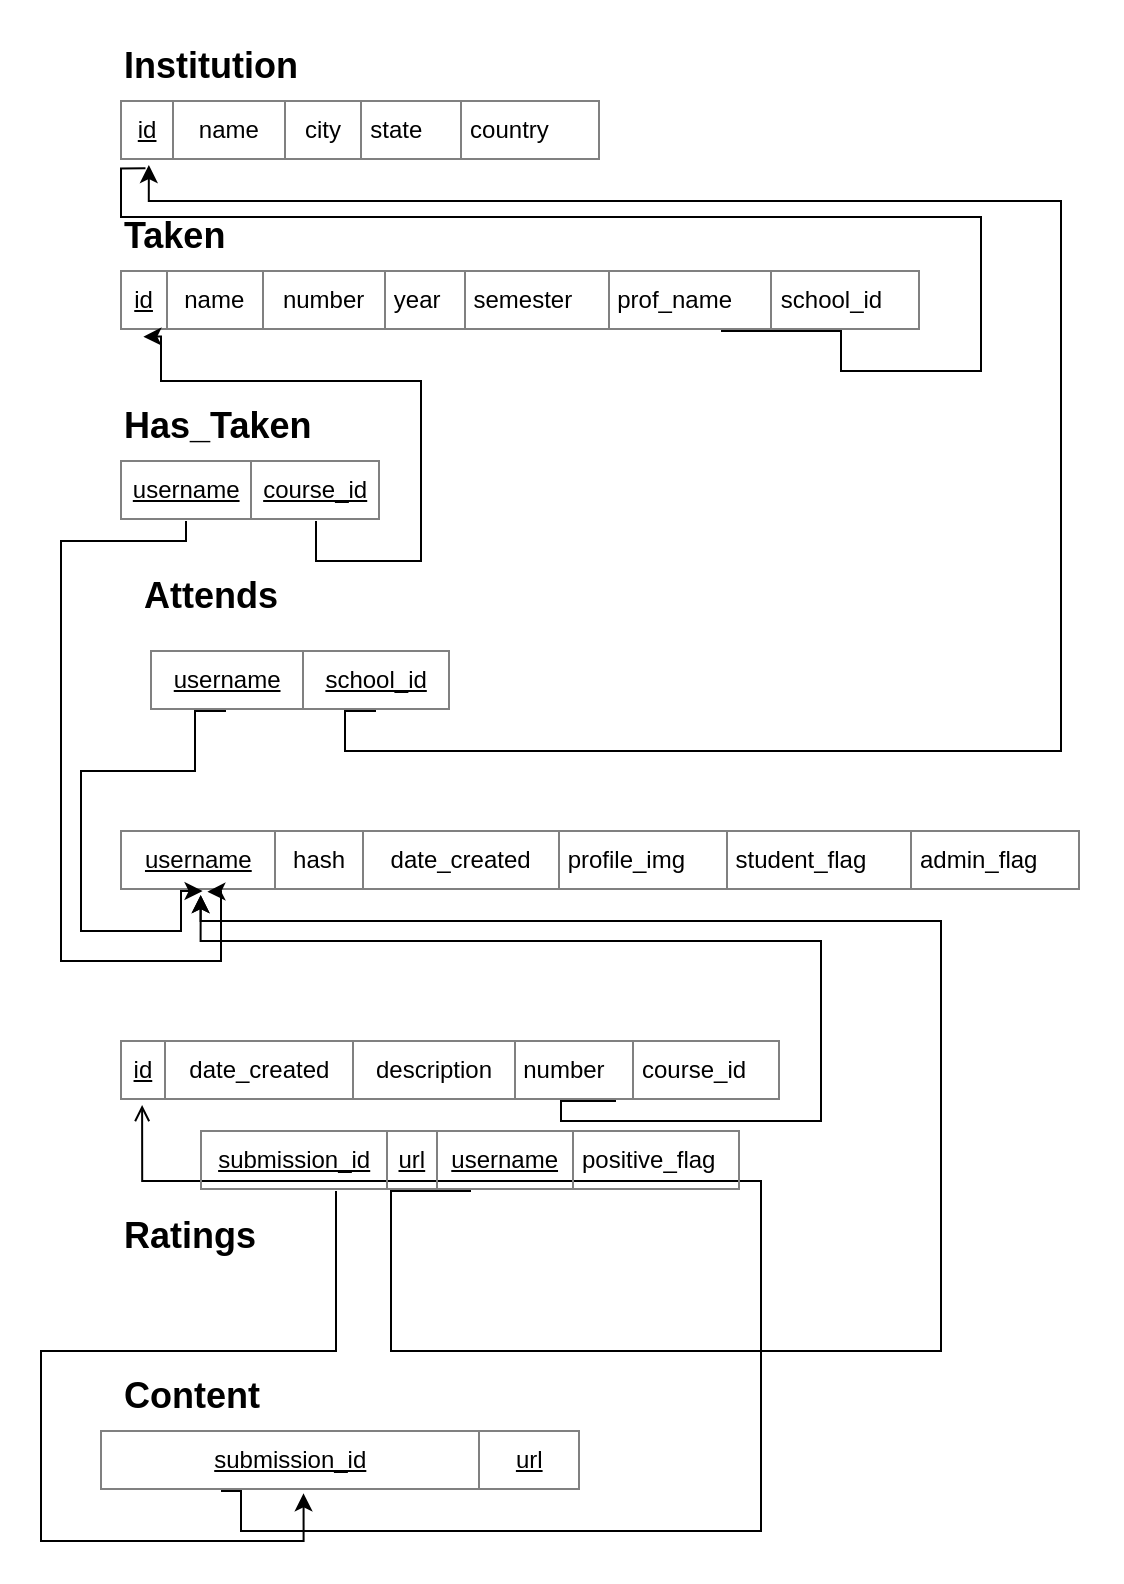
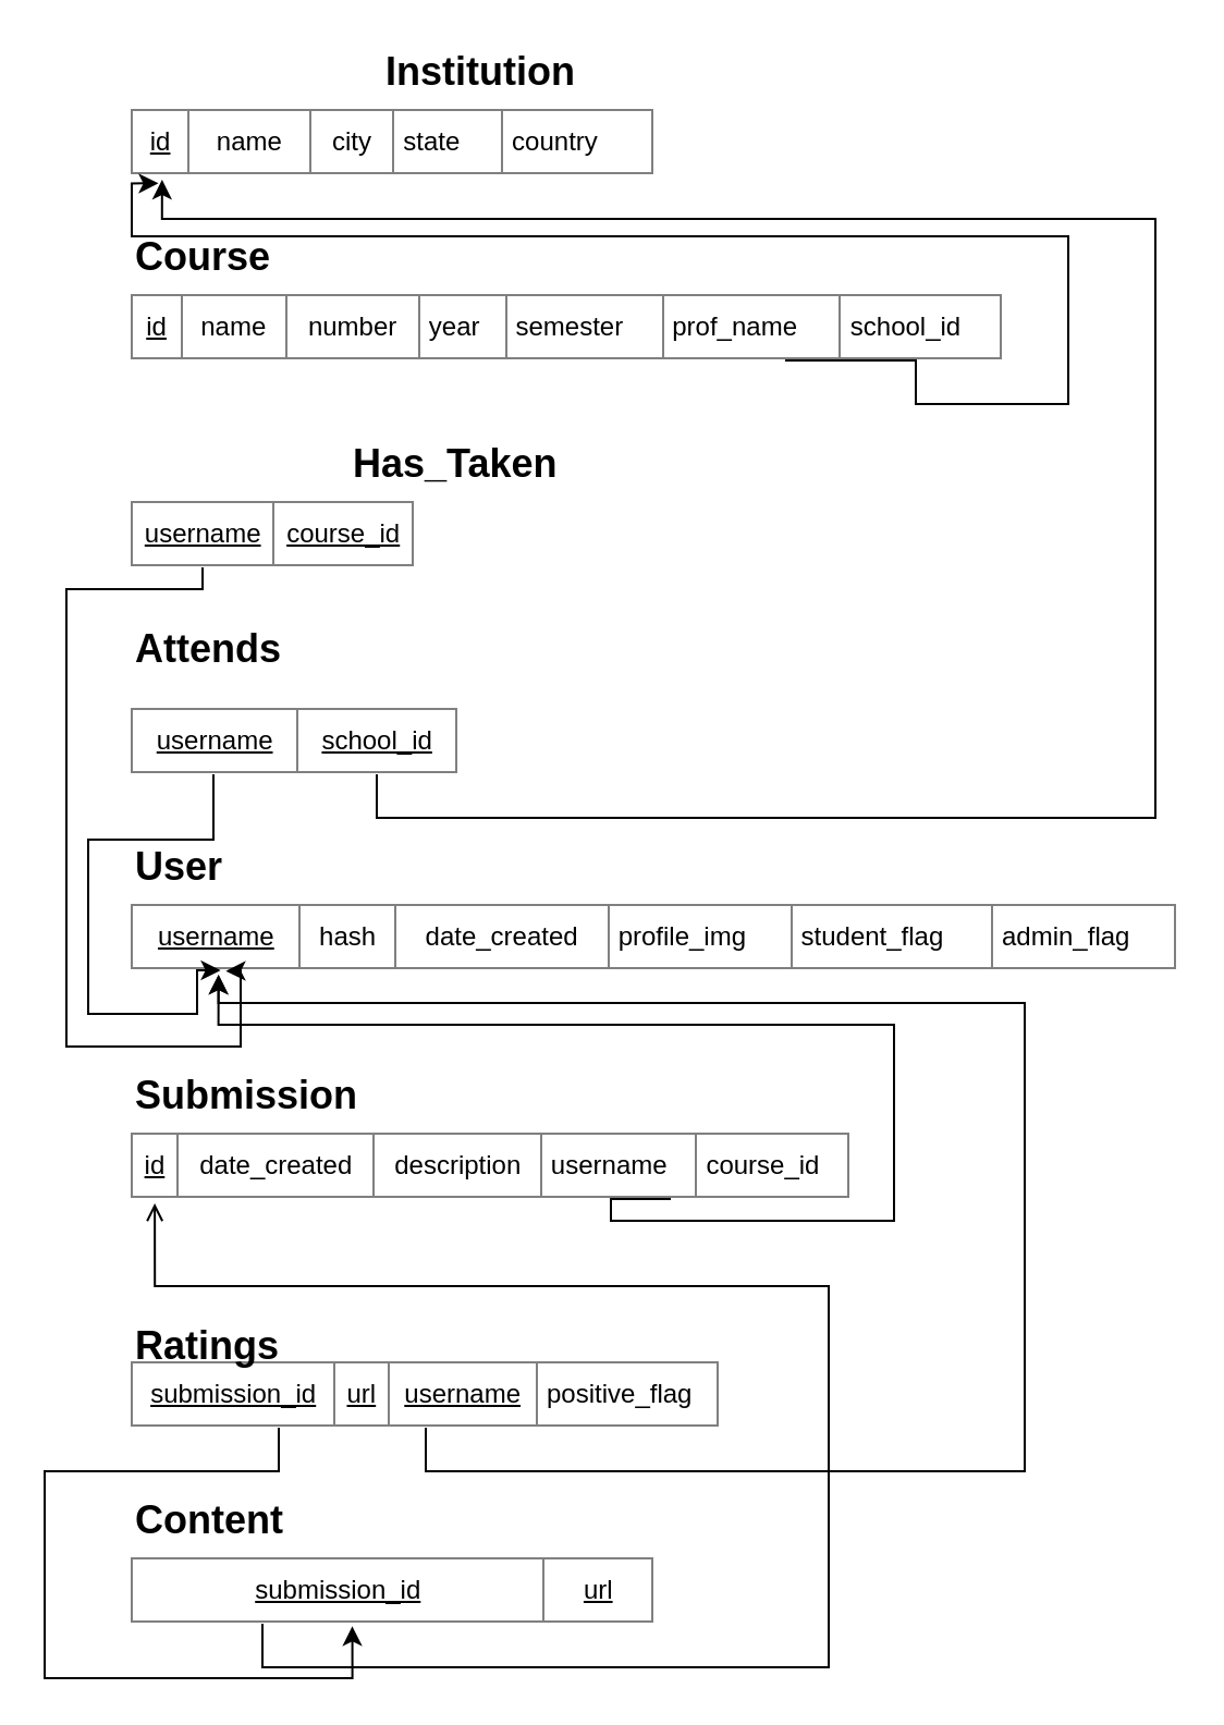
- <mxCell id="5" value="&lt;b&gt;&lt;font style=&quot;font-size: 18px&quot;&gt;Institution&lt;/font&gt;&lt;/b&gt;" style="text;html=1;resizable=0;points=[];autosize=1;align=left;verticalAlign=top;spacingTop=-4;" parent="1" vertex="1"><mxGeometry x="60" y="20" width="100" height="20" as="geometry" /></mxCell>
+ <mxCell id="5" value="&lt;b&gt;&lt;font style=&quot;font-size: 18px&quot;&gt;Institution&lt;/font&gt;&lt;/b&gt;" style="text;html=1;resizable=0;points=[];autosize=1;align=left;verticalAlign=top;spacingTop=-4;" parent="1" vertex="1"><mxGeometry x="175" y="20" width="100" height="20" as="geometry" /></mxCell>
- <mxCell id="3" style="edgeStyle=orthogonalEdgeStyle;rounded=0;orthogonalLoop=1;jettySize=auto;html=1;exitX=0.75;exitY=1;exitDx=0;exitDy=0;entryX=0.051;entryY=1.122;entryDx=0;entryDy=0;entryPerimeter=0;endArrow=none;" parent="1" source="4" target="2" edge="1"><mxGeometry relative="1" as="geometry"><Array as="points"><mxPoint x="420" y="165" /><mxPoint x="420" y="185" /><mxPoint x="490" y="185" /><mxPoint x="490" y="108" /><mxPoint x="60" y="108" /><mxPoint x="60" y="84" /></Array></mxGeometry></mxCell>
+ <mxCell id="3" style="edgeStyle=orthogonalEdgeStyle;rounded=0;orthogonalLoop=1;jettySize=auto;html=1;exitX=0.75;exitY=1;exitDx=0;exitDy=0;entryX=0.051;entryY=1.122;entryDx=0;entryDy=0;entryPerimeter=0;" parent="1" source="4" target="2" edge="1"><mxGeometry relative="1" as="geometry"><Array as="points"><mxPoint x="420" y="165" /><mxPoint x="420" y="185" /><mxPoint x="490" y="185" /><mxPoint x="490" y="108" /><mxPoint x="60" y="108" /><mxPoint x="60" y="84" /></Array></mxGeometry></mxCell>
- <mxCell id="6" value="&lt;b&gt;&lt;font style=&quot;font-size: 18px&quot;&gt;Taken&lt;/font&gt;&lt;/b&gt;" style="text;html=1;resizable=0;points=[];autosize=1;align=left;verticalAlign=top;spacingTop=-4;" parent="1" vertex="1"><mxGeometry x="60" y="105" width="80" height="20" as="geometry" /></mxCell>
+ <mxCell id="6" value="&lt;b&gt;&lt;font style=&quot;font-size: 18px&quot;&gt;Course&lt;/font&gt;&lt;/b&gt;" style="text;html=1;resizable=0;points=[];autosize=1;align=left;verticalAlign=top;spacingTop=-4;" parent="1" vertex="1"><mxGeometry x="60" y="105" width="80" height="20" as="geometry" /></mxCell>
- <mxCell id="24" style="edgeStyle=orthogonalEdgeStyle;rounded=0;orthogonalLoop=1;jettySize=auto;html=1;exitX=0.75;exitY=1;exitDx=0;exitDy=0;entryX=0.028;entryY=1.094;entryDx=0;entryDy=0;entryPerimeter=0;" parent="1" source="25" target="4" edge="1"><mxGeometry relative="1" as="geometry"><Array as="points"><mxPoint x="157" y="280" /><mxPoint x="210" y="280" /><mxPoint x="210" y="190" /><mxPoint x="80" y="190" /><mxPoint x="80" y="168" /></Array></mxGeometry></mxCell>
- <mxCell id="26" value="&lt;b&gt;&lt;font style=&quot;font-size: 18px&quot;&gt;Has_Taken&lt;/font&gt;&lt;/b&gt;" style="text;html=1;resizable=0;points=[];autosize=1;align=left;verticalAlign=top;spacingTop=-4;" parent="1" vertex="1"><mxGeometry x="60" y="200" width="110" height="20" as="geometry" /></mxCell>
+ <mxCell id="26" value="&lt;b&gt;&lt;font style=&quot;font-size: 18px&quot;&gt;Has_Taken&lt;/font&gt;&lt;/b&gt;" style="text;html=1;resizable=0;points=[];autosize=1;align=left;verticalAlign=top;spacingTop=-4;" parent="1" vertex="1"><mxGeometry x="160" y="200" width="110" height="20" as="geometry" /></mxCell>
- <mxCell id="22" value="&lt;b&gt;&lt;font style=&quot;font-size: 18px&quot;&gt;Attends&lt;br&gt;&lt;br&gt;&lt;/font&gt;&lt;/b&gt;" style="text;html=1;resizable=0;points=[];autosize=1;align=left;verticalAlign=top;spacingTop=-4;" parent="1" vertex="1"><mxGeometry x="70" y="285" width="80" height="30" as="geometry" /></mxCell>
+ <mxCell id="22" value="&lt;b&gt;&lt;font style=&quot;font-size: 18px&quot;&gt;Attends&lt;br&gt;&lt;br&gt;&lt;/font&gt;&lt;/b&gt;" style="text;html=1;resizable=0;points=[];autosize=1;align=left;verticalAlign=top;spacingTop=-4;" parent="1" vertex="1"><mxGeometry x="60" y="285" width="80" height="30" as="geometry" /></mxCell>
- <mxCell id="21" value="&lt;table border=&quot;1&quot; width=&quot;100%&quot; style=&quot;width: 100% ; height: 100% ; border-collapse: collapse&quot; cellpadding=&quot;4&quot; align=&quot;center&quot;&gt;&lt;tbody&gt;&lt;tr&gt;&lt;td align=&quot;center&quot;&gt;&lt;u&gt;username&lt;/u&gt;&lt;br&gt;&lt;/td&gt;&lt;td align=&quot;center&quot;&gt;&lt;u&gt;school_id&lt;/u&gt;&lt;/td&gt;&lt;/tr&gt;&lt;/tbody&gt;&lt;/table&gt;" style="text;html=1;strokeColor=none;fillColor=none;overflow=fill;" parent="1" vertex="1"><mxGeometry x="75" y="325" width="150" height="30" as="geometry" /></mxCell>
+ <mxCell id="21" value="&lt;table border=&quot;1&quot; width=&quot;100%&quot; style=&quot;width: 100% ; height: 100% ; border-collapse: collapse&quot; cellpadding=&quot;4&quot; align=&quot;center&quot;&gt;&lt;tbody&gt;&lt;tr&gt;&lt;td align=&quot;center&quot;&gt;&lt;u&gt;username&lt;/u&gt;&lt;br&gt;&lt;/td&gt;&lt;td align=&quot;center&quot;&gt;&lt;u&gt;school_id&lt;/u&gt;&lt;/td&gt;&lt;/tr&gt;&lt;/tbody&gt;&lt;/table&gt;" style="text;html=1;strokeColor=none;fillColor=none;overflow=fill;" parent="1" vertex="1"><mxGeometry x="60" y="325" width="150" height="30" as="geometry" /></mxCell>
+ <mxCell id="8" value="&lt;b&gt;&lt;font style=&quot;font-size: 18px&quot;&gt;User&lt;/font&gt;&lt;/b&gt;" style="text;html=1;resizable=0;points=[];autosize=1;align=left;verticalAlign=top;spacingTop=-4;" parent="1" vertex="1"><mxGeometry x="60" y="385" width="60" height="20" as="geometry" /></mxCell>
+ <mxCell id="11" value="&lt;b&gt;&lt;font style=&quot;font-size: 18px&quot;&gt;Submission&lt;/font&gt;&lt;/b&gt;" style="text;html=1;resizable=0;points=[];autosize=1;align=left;verticalAlign=top;spacingTop=-4;" parent="1" vertex="1"><mxGeometry x="60" y="490" width="120" height="20" as="geometry" /></mxCell>
- <mxCell id="10" value="&lt;table border=&quot;1&quot; width=&quot;100%&quot; style=&quot;width: 100% ; height: 100% ; border-collapse: collapse&quot; cellpadding=&quot;4&quot; align=&quot;center&quot;&gt;&lt;tbody&gt;&lt;tr&gt;&lt;td align=&quot;center&quot;&gt;&lt;u&gt;id&lt;/u&gt;&lt;/td&gt;&lt;td align=&quot;center&quot;&gt;date_created&lt;/td&gt;&lt;td align=&quot;center&quot;&gt;description&lt;/td&gt;&lt;td&gt;number&lt;/td&gt;&lt;td&gt;course_id&lt;/td&gt;&lt;/tr&gt;&lt;/tbody&gt;&lt;/table&gt;&lt;br&gt;" style="text;html=1;strokeColor=none;fillColor=none;overflow=fill;" parent="1" vertex="1"><mxGeometry x="60" y="520" width="330" height="30" as="geometry" /></mxCell>
+ <mxCell id="10" value="&lt;table border=&quot;1&quot; width=&quot;100%&quot; style=&quot;width: 100% ; height: 100% ; border-collapse: collapse&quot; cellpadding=&quot;4&quot; align=&quot;center&quot;&gt;&lt;tbody&gt;&lt;tr&gt;&lt;td align=&quot;center&quot;&gt;&lt;u&gt;id&lt;/u&gt;&lt;/td&gt;&lt;td align=&quot;center&quot;&gt;date_created&lt;/td&gt;&lt;td align=&quot;center&quot;&gt;description&lt;/td&gt;&lt;td&gt;username&lt;/td&gt;&lt;td&gt;course_id&lt;/td&gt;&lt;/tr&gt;&lt;/tbody&gt;&lt;/table&gt;&lt;br&gt;" style="text;html=1;strokeColor=none;fillColor=none;overflow=fill;" parent="1" vertex="1"><mxGeometry x="60" y="520" width="330" height="30" as="geometry" /></mxCell>
- <mxCell id="17" value="&lt;table border=&quot;1&quot; width=&quot;100%&quot; style=&quot;width: 100% ; height: 100% ; border-collapse: collapse&quot; cellpadding=&quot;4&quot; align=&quot;center&quot;&gt;&lt;tbody&gt;&lt;tr&gt;&lt;td align=&quot;center&quot;&gt;&lt;u&gt;submission_id&lt;/u&gt;&lt;/td&gt;&lt;td align=&quot;center&quot;&gt;&lt;u&gt;url&lt;/u&gt;&lt;/td&gt;&lt;td align=&quot;center&quot;&gt;&lt;u&gt;username&lt;/u&gt;&lt;/td&gt;&lt;td&gt;positive_flag&lt;/td&gt;&lt;/tr&gt;&lt;/tbody&gt;&lt;/table&gt;" style="text;html=1;strokeColor=none;fillColor=none;overflow=fill;" parent="1" vertex="1"><mxGeometry x="100" y="565" width="270" height="30" as="geometry" /></mxCell>
+ <mxCell id="17" value="&lt;table border=&quot;1&quot; width=&quot;100%&quot; style=&quot;width: 100% ; height: 100% ; border-collapse: collapse&quot; cellpadding=&quot;4&quot; align=&quot;center&quot;&gt;&lt;tbody&gt;&lt;tr&gt;&lt;td align=&quot;center&quot;&gt;&lt;u&gt;submission_id&lt;/u&gt;&lt;/td&gt;&lt;td align=&quot;center&quot;&gt;&lt;u&gt;url&lt;/u&gt;&lt;/td&gt;&lt;td align=&quot;center&quot;&gt;&lt;u&gt;username&lt;/u&gt;&lt;/td&gt;&lt;td&gt;positive_flag&lt;/td&gt;&lt;/tr&gt;&lt;/tbody&gt;&lt;/table&gt;" style="text;html=1;strokeColor=none;fillColor=none;overflow=fill;" parent="1" vertex="1"><mxGeometry x="60" y="625" width="270" height="30" as="geometry" /></mxCell>
- <mxCell id="13" value="&lt;table border=&quot;1&quot; width=&quot;100%&quot; style=&quot;width: 100% ; height: 100% ; border-collapse: collapse&quot; cellpadding=&quot;4&quot; align=&quot;center&quot;&gt;&lt;tbody&gt;&lt;tr&gt;&lt;td align=&quot;center&quot;&gt;&lt;u&gt;submission_id&lt;/u&gt;&lt;/td&gt;&lt;td align=&quot;center&quot;&gt;&lt;u&gt;url&lt;/u&gt;&lt;/td&gt;&lt;/tr&gt;&lt;/tbody&gt;&lt;/table&gt;" style="text;html=1;strokeColor=none;fillColor=none;overflow=fill;" parent="1" vertex="1"><mxGeometry x="50" y="715" width="240" height="30" as="geometry" /></mxCell>
+ <mxCell id="13" value="&lt;table border=&quot;1&quot; width=&quot;100%&quot; style=&quot;width: 100% ; height: 100% ; border-collapse: collapse&quot; cellpadding=&quot;4&quot; align=&quot;center&quot;&gt;&lt;tbody&gt;&lt;tr&gt;&lt;td align=&quot;center&quot;&gt;&lt;u&gt;submission_id&lt;/u&gt;&lt;/td&gt;&lt;td align=&quot;center&quot;&gt;&lt;u&gt;url&lt;/u&gt;&lt;/td&gt;&lt;/tr&gt;&lt;/tbody&gt;&lt;/table&gt;" style="text;html=1;strokeColor=none;fillColor=none;overflow=fill;" parent="1" vertex="1"><mxGeometry x="60" y="715" width="240" height="30" as="geometry" /></mxCell>
